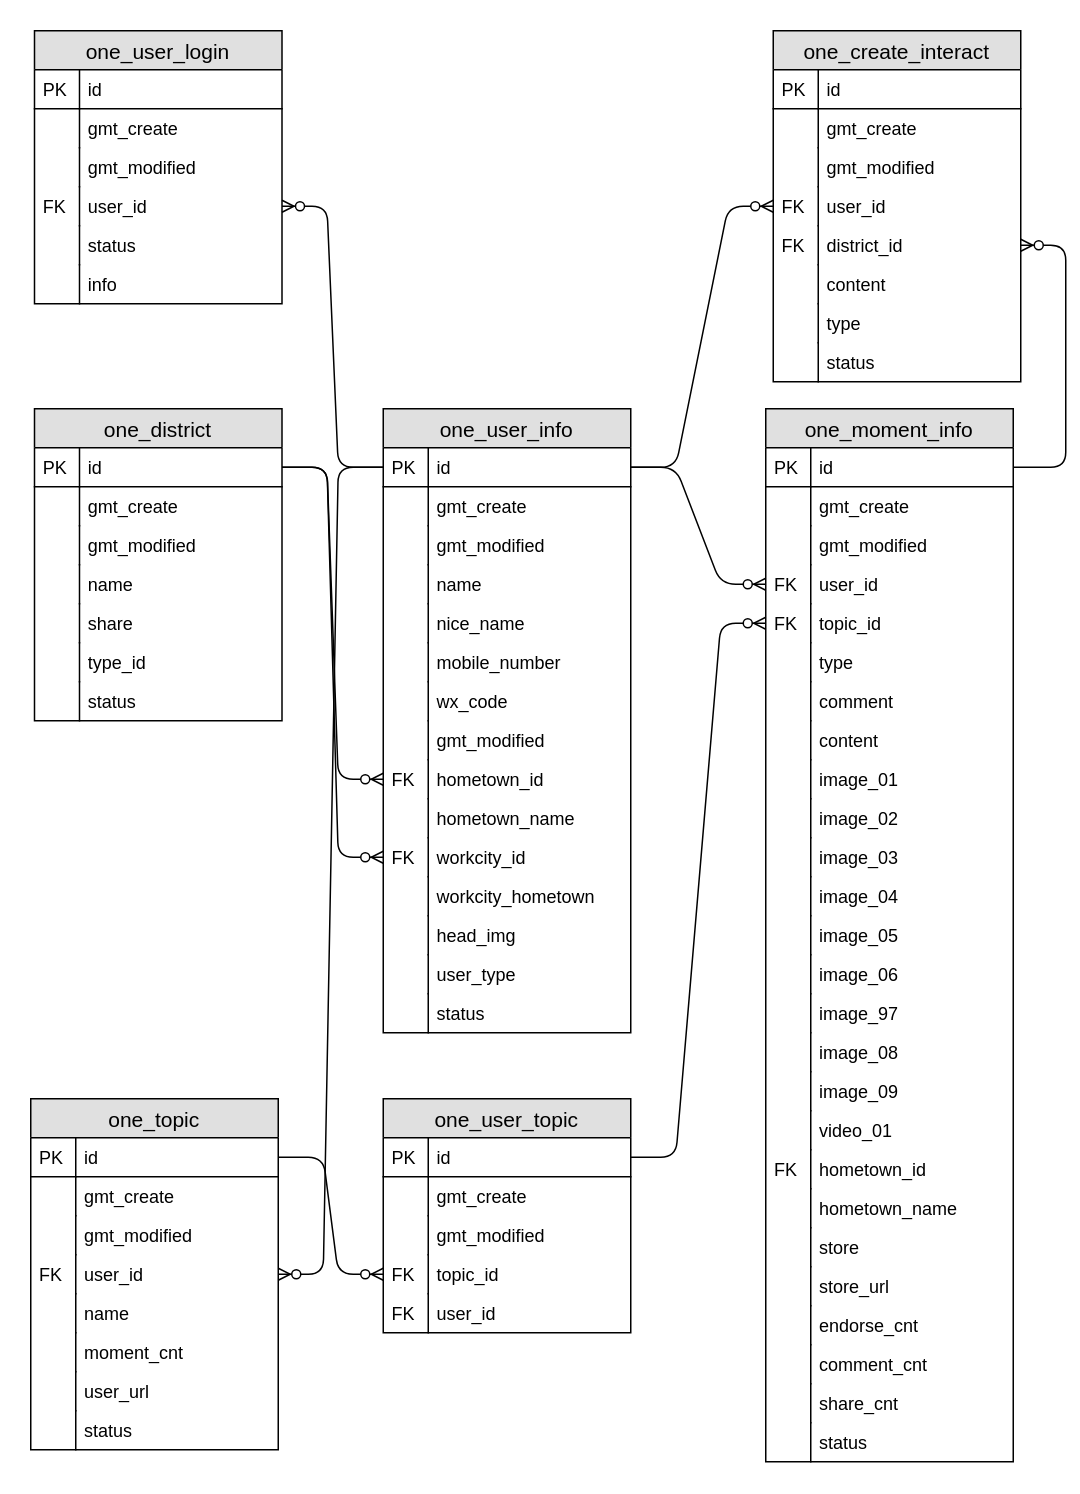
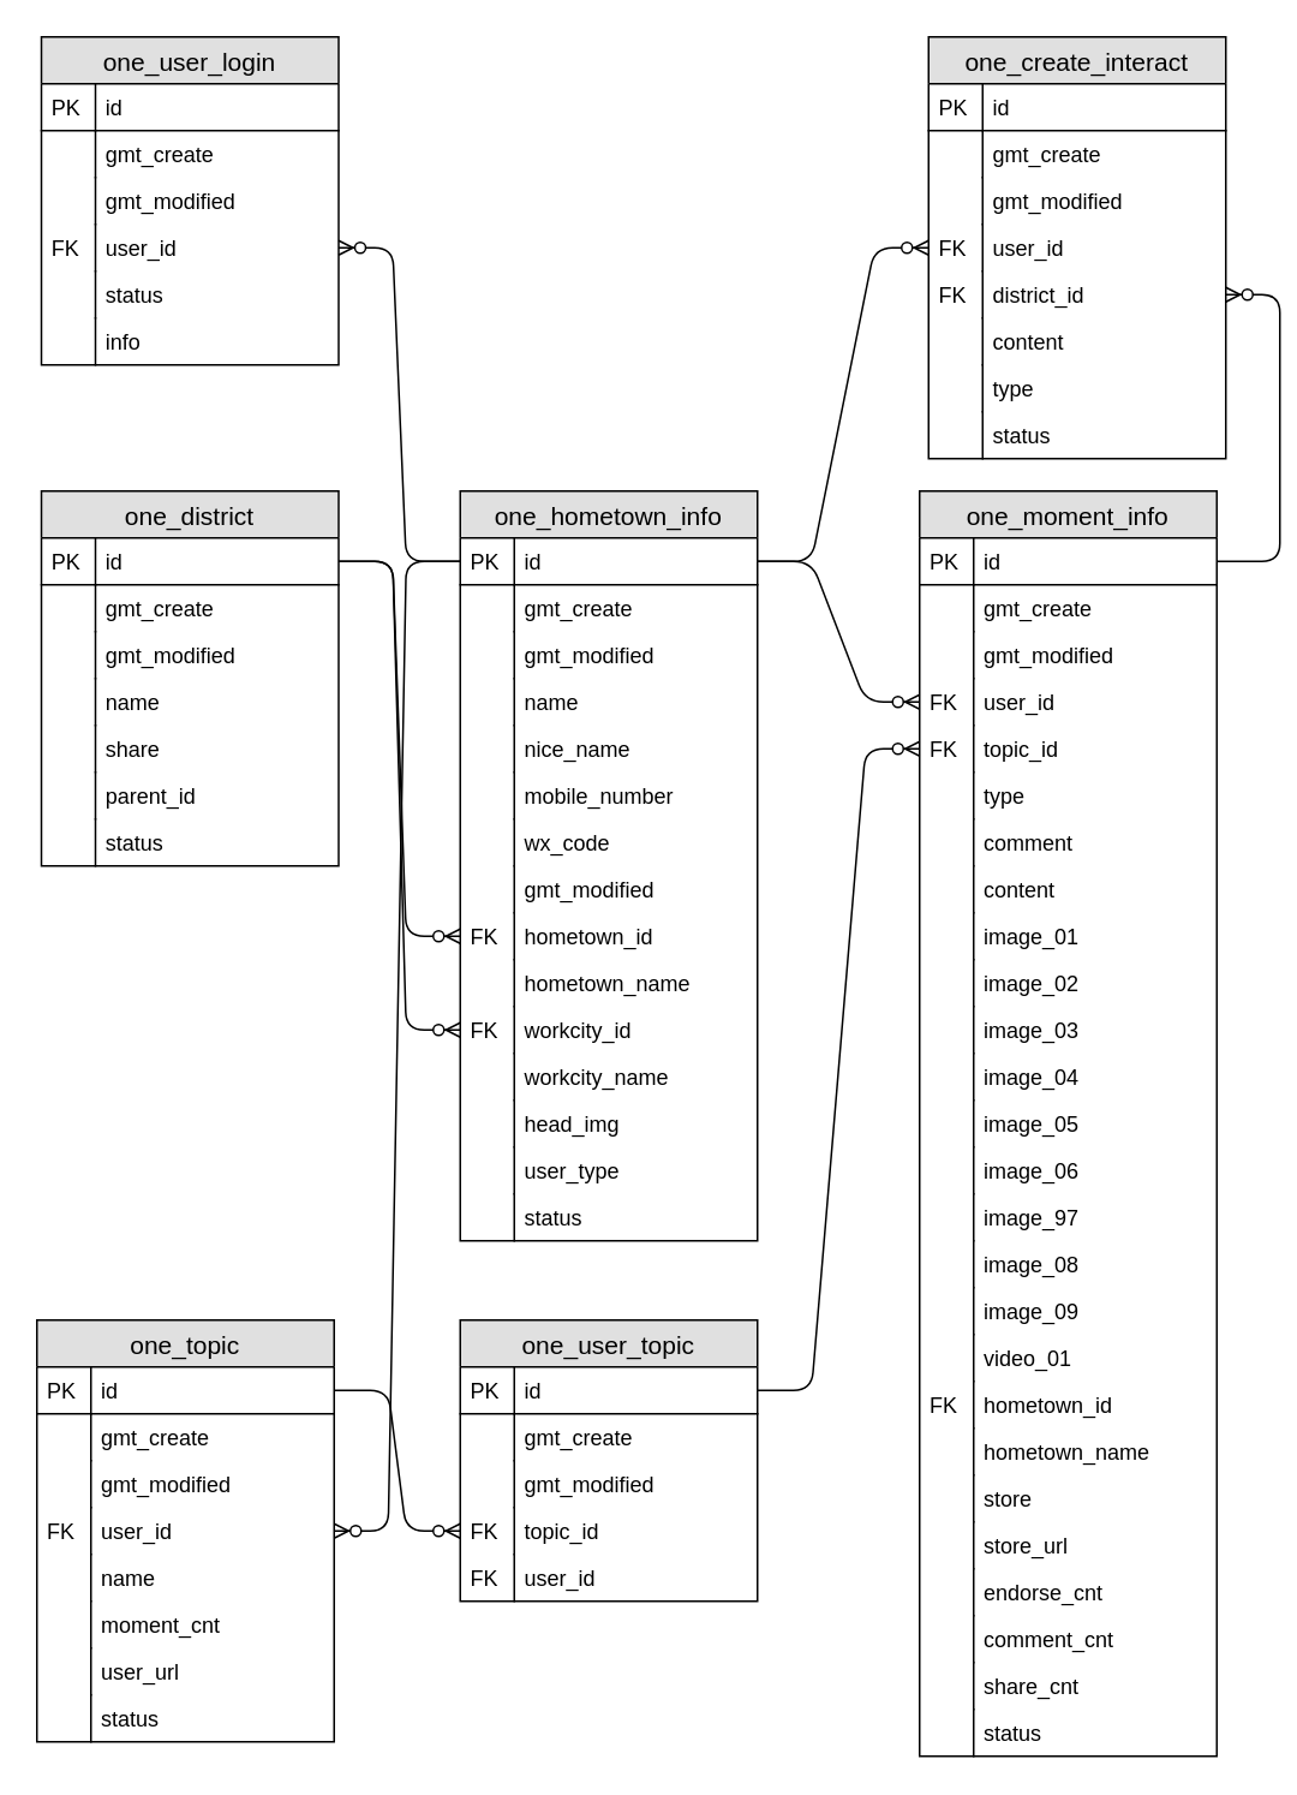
- <mxCell id="3" value="one_user_info" style="swimlane;fontStyle=0;childLayout=stackLayout;horizontal=1;startSize=26;fillColor=#e0e0e0;horizontalStack=0;resizeParent=1;resizeParentMax=0;resizeLast=0;collapsible=1;marginBottom=0;swimlaneFillColor=#ffffff;align=center;fontSize=14;" vertex="1" parent="1"><mxGeometry x="255" y="272" width="165" height="416" as="geometry" /></mxCell>
+ <mxCell id="3" value="one_hometown_info" style="swimlane;fontStyle=0;childLayout=stackLayout;horizontal=1;startSize=26;fillColor=#e0e0e0;horizontalStack=0;resizeParent=1;resizeParentMax=0;resizeLast=0;collapsible=1;marginBottom=0;swimlaneFillColor=#ffffff;align=center;fontSize=14;" vertex="1" parent="1"><mxGeometry x="255" y="272" width="165" height="416" as="geometry" /></mxCell>
- <mxCell id="45" value="type_id" style="shape=partialRectangle;top=0;left=0;right=0;bottom=0;align=left;verticalAlign=top;fillColor=none;spacingLeft=34;spacingRight=4;overflow=hidden;rotatable=0;points=[[0,0.5],[1,0.5]];portConstraint=eastwest;dropTarget=0;fontSize=12;" vertex="1" parent="34"><mxGeometry y="156" width="165" height="26" as="geometry" /></mxCell>
+ <mxCell id="45" value="parent_id" style="shape=partialRectangle;top=0;left=0;right=0;bottom=0;align=left;verticalAlign=top;fillColor=none;spacingLeft=34;spacingRight=4;overflow=hidden;rotatable=0;points=[[0,0.5],[1,0.5]];portConstraint=eastwest;dropTarget=0;fontSize=12;" vertex="1" parent="34"><mxGeometry y="156" width="165" height="26" as="geometry" /></mxCell>
- <mxCell id="26" value="workcity_hometown" style="shape=partialRectangle;top=0;left=0;right=0;bottom=0;align=left;verticalAlign=top;fillColor=none;spacingLeft=34;spacingRight=4;overflow=hidden;rotatable=0;points=[[0,0.5],[1,0.5]];portConstraint=eastwest;dropTarget=0;fontSize=12;" vertex="1" parent="3"><mxGeometry y="312" width="165" height="26" as="geometry" /></mxCell>
+ <mxCell id="26" value="workcity_name" style="shape=partialRectangle;top=0;left=0;right=0;bottom=0;align=left;verticalAlign=top;fillColor=none;spacingLeft=34;spacingRight=4;overflow=hidden;rotatable=0;points=[[0,0.5],[1,0.5]];portConstraint=eastwest;dropTarget=0;fontSize=12;" vertex="1" parent="3"><mxGeometry y="312" width="165" height="26" as="geometry" /></mxCell>
